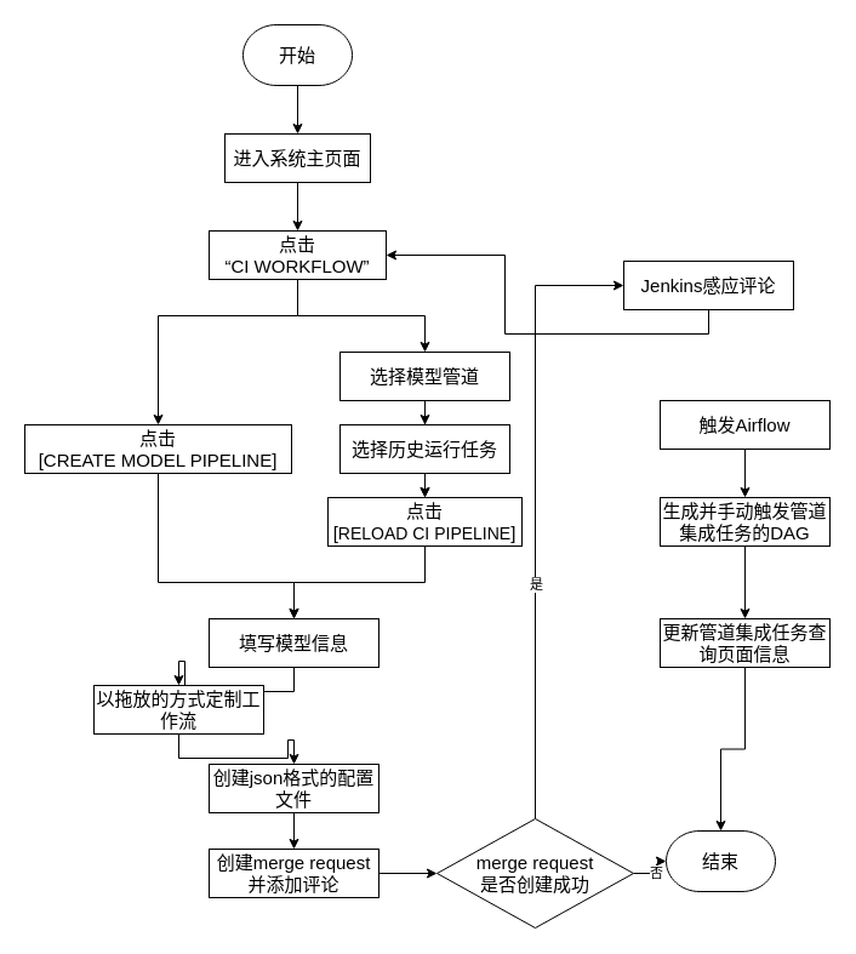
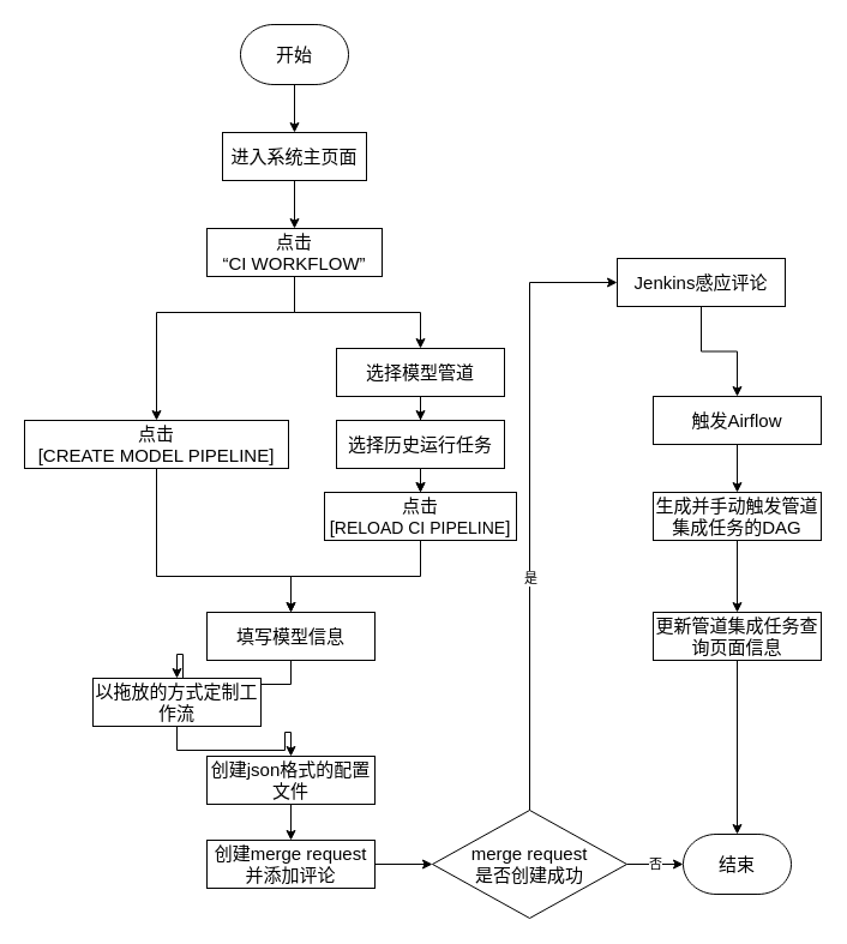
- <mxCell id="26" style="edgeStyle=orthogonalEdgeStyle;rounded=0;orthogonalLoop=1;jettySize=auto;html=1;exitX=0.5;exitY=1;exitDx=0;exitDy=0;" parent="1" source="27" target="8" edge="1"><mxGeometry relative="1" as="geometry" /></mxCell>
+ <mxCell id="26" style="edgeStyle=orthogonalEdgeStyle;rounded=0;orthogonalLoop=1;jettySize=auto;html=1;exitX=0.5;exitY=1;exitDx=0;exitDy=0;" parent="1" source="27" target="30" edge="1"><mxGeometry relative="1" as="geometry" /></mxCell>
- <mxCell id="28" value="结束" style="strokeWidth=1;html=1;shape=mxgraph.flowchart.terminator;whiteSpace=wrap;rounded=1;glass=0;fontSize=15;" parent="1" vertex="1"><mxGeometry x="549" y="685" width="90" height="50" as="geometry" /></mxCell>
+ <mxCell id="28" value="结束" style="strokeWidth=1;html=1;shape=mxgraph.flowchart.terminator;whiteSpace=wrap;rounded=1;glass=0;fontSize=15;" parent="1" vertex="1"><mxGeometry x="569" y="695" width="90" height="50" as="geometry" /></mxCell>
